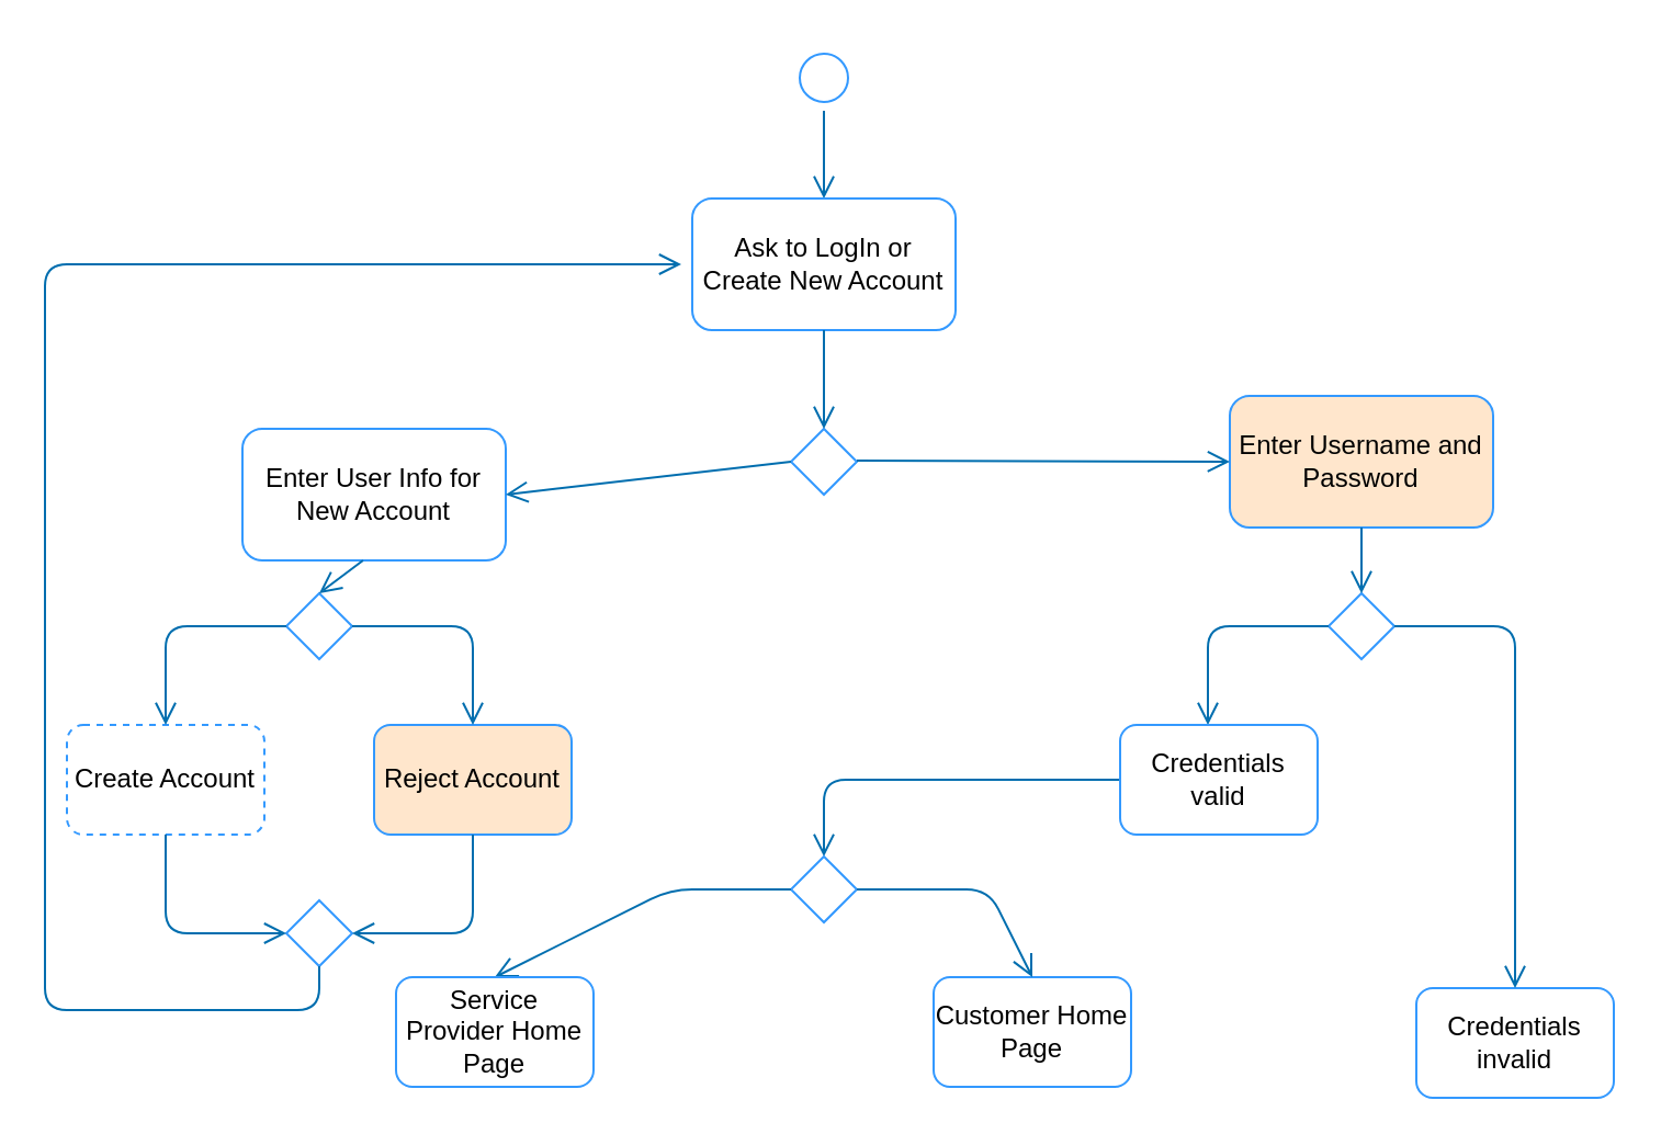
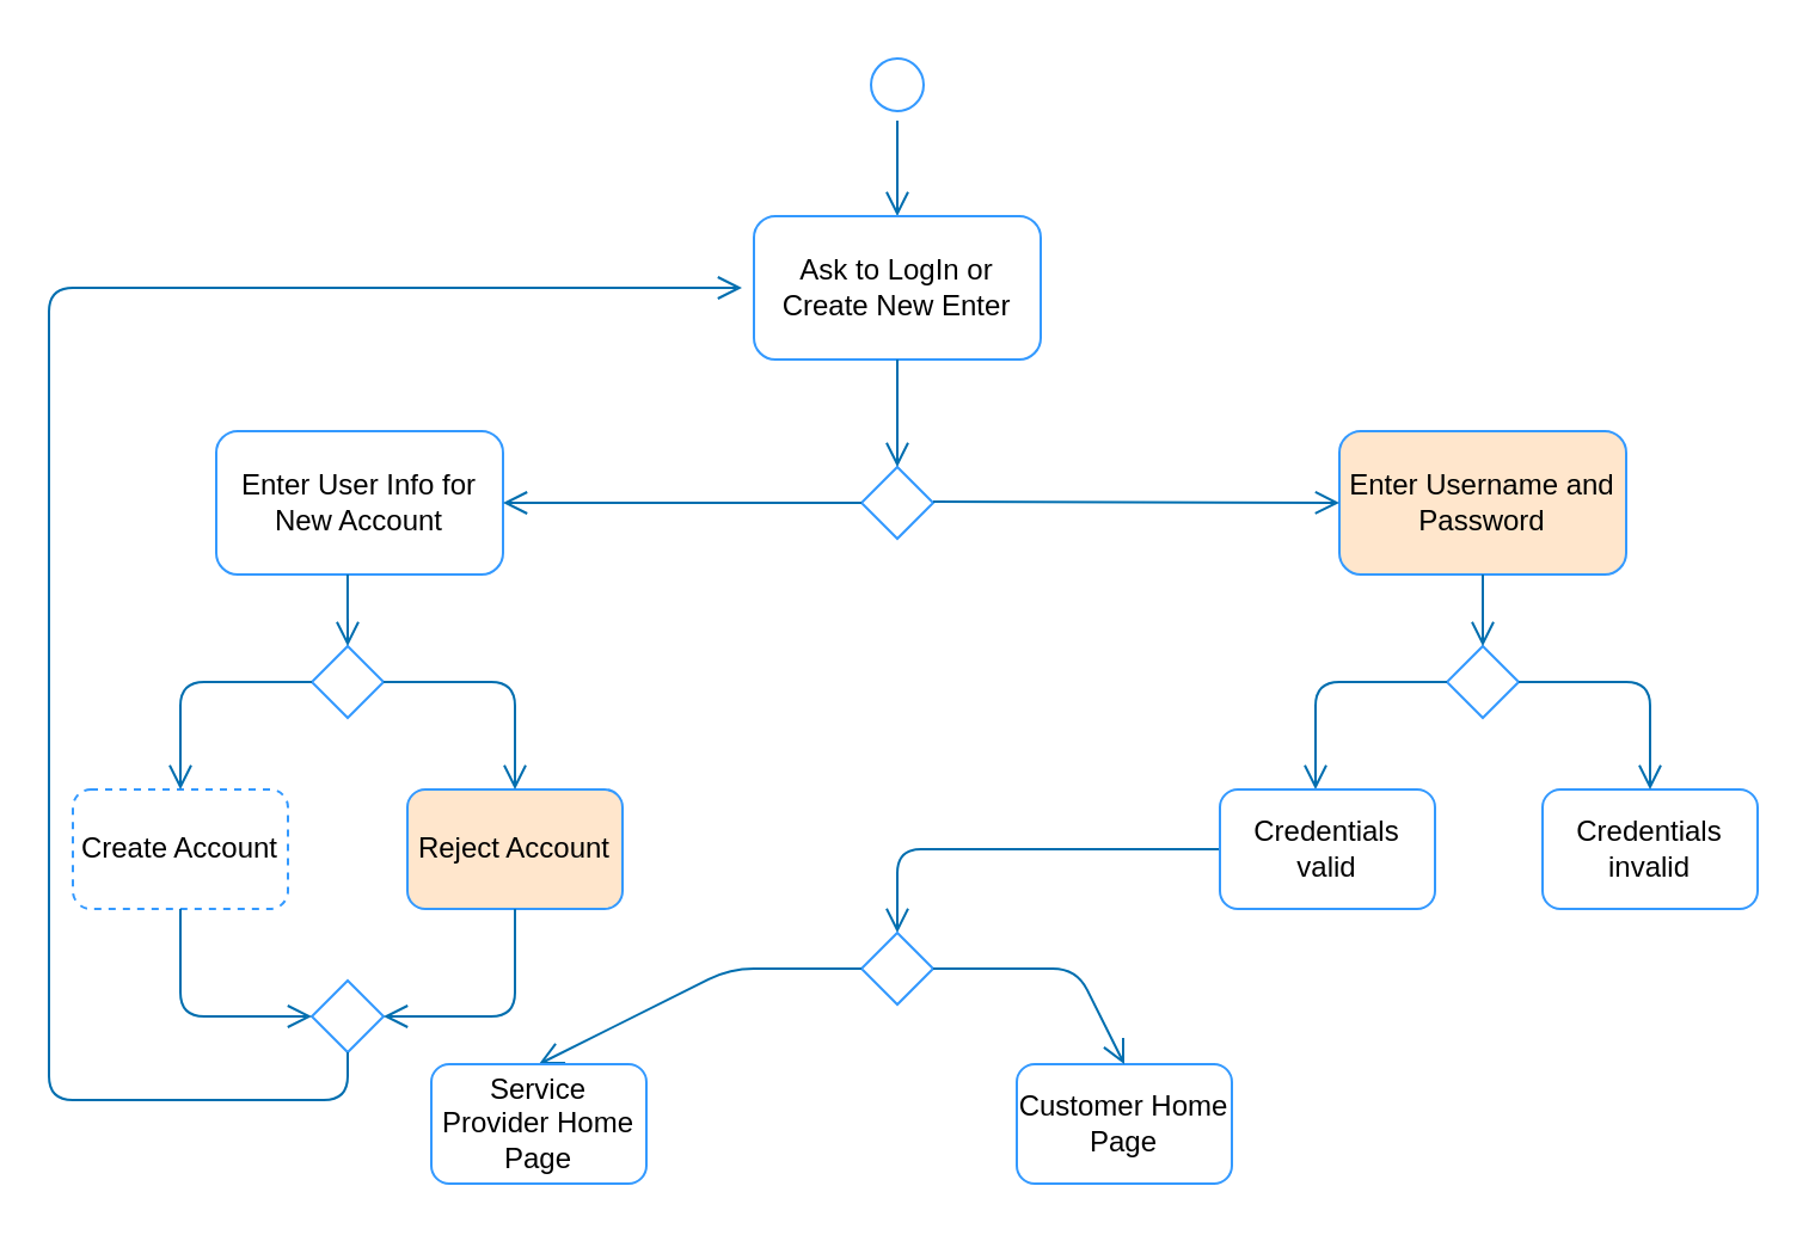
- <mxCell id="4" value="Ask to LogIn or Create New Account" style="rounded=1;whiteSpace=wrap;html=1;strokeColor=#3399FF;" vertex="1" parent="1"><mxGeometry x="315" y="90" width="120" height="60" as="geometry" /></mxCell>
+ <mxCell id="4" value="Ask to LogIn or Create New Enter" style="rounded=1;whiteSpace=wrap;html=1;strokeColor=#3399FF;" vertex="1" parent="1"><mxGeometry x="315" y="90" width="120" height="60" as="geometry" /></mxCell>
- <mxCell id="6" value="Enter User Info for New Account" style="rounded=1;whiteSpace=wrap;html=1;strokeColor=#3399FF;" vertex="1" parent="1"><mxGeometry x="110" y="195" width="120" height="60" as="geometry" /></mxCell>
+ <mxCell id="6" value="Enter User Info for New Account" style="rounded=1;whiteSpace=wrap;html=1;strokeColor=#3399FF;" vertex="1" parent="1"><mxGeometry x="90" y="180" width="120" height="60" as="geometry" /></mxCell>
- <mxCell id="23" value="Credentials invalid" style="rounded=1;whiteSpace=wrap;html=1;strokeColor=#3399FF;" vertex="1" parent="1"><mxGeometry x="645" y="450" width="90" height="50" as="geometry" /></mxCell>
+ <mxCell id="23" value="Credentials invalid" style="rounded=1;whiteSpace=wrap;html=1;strokeColor=#3399FF;" vertex="1" parent="1"><mxGeometry x="645" y="330" width="90" height="50" as="geometry" /></mxCell>
